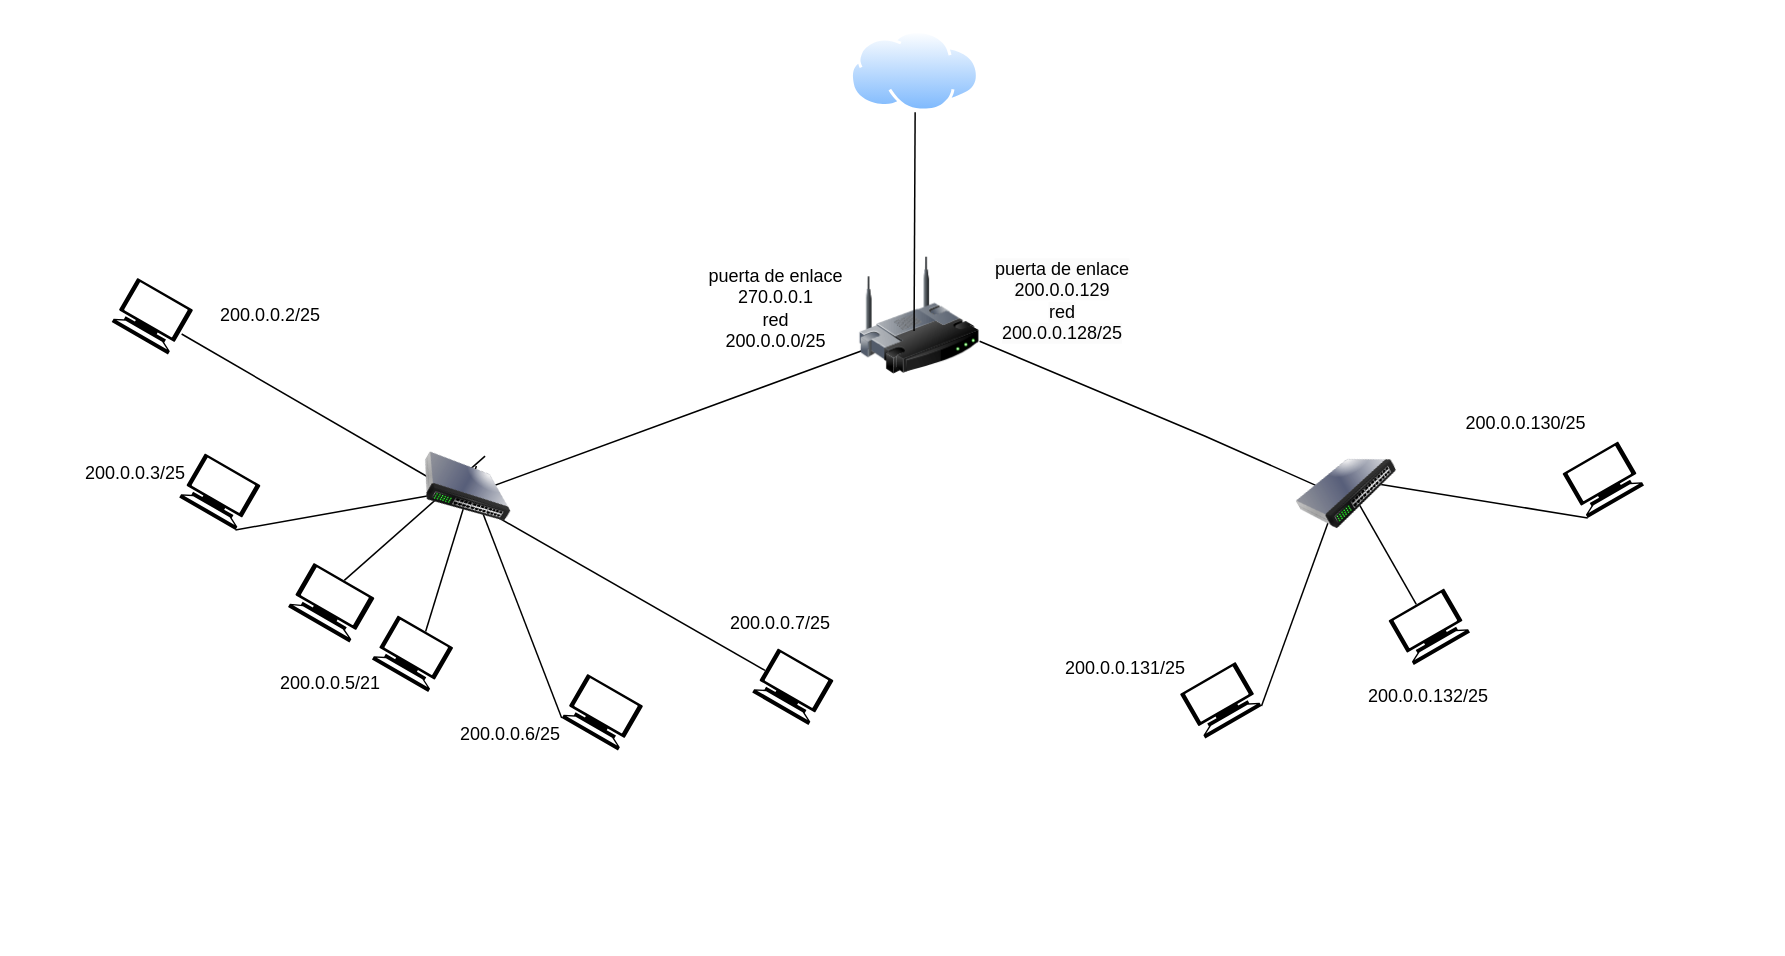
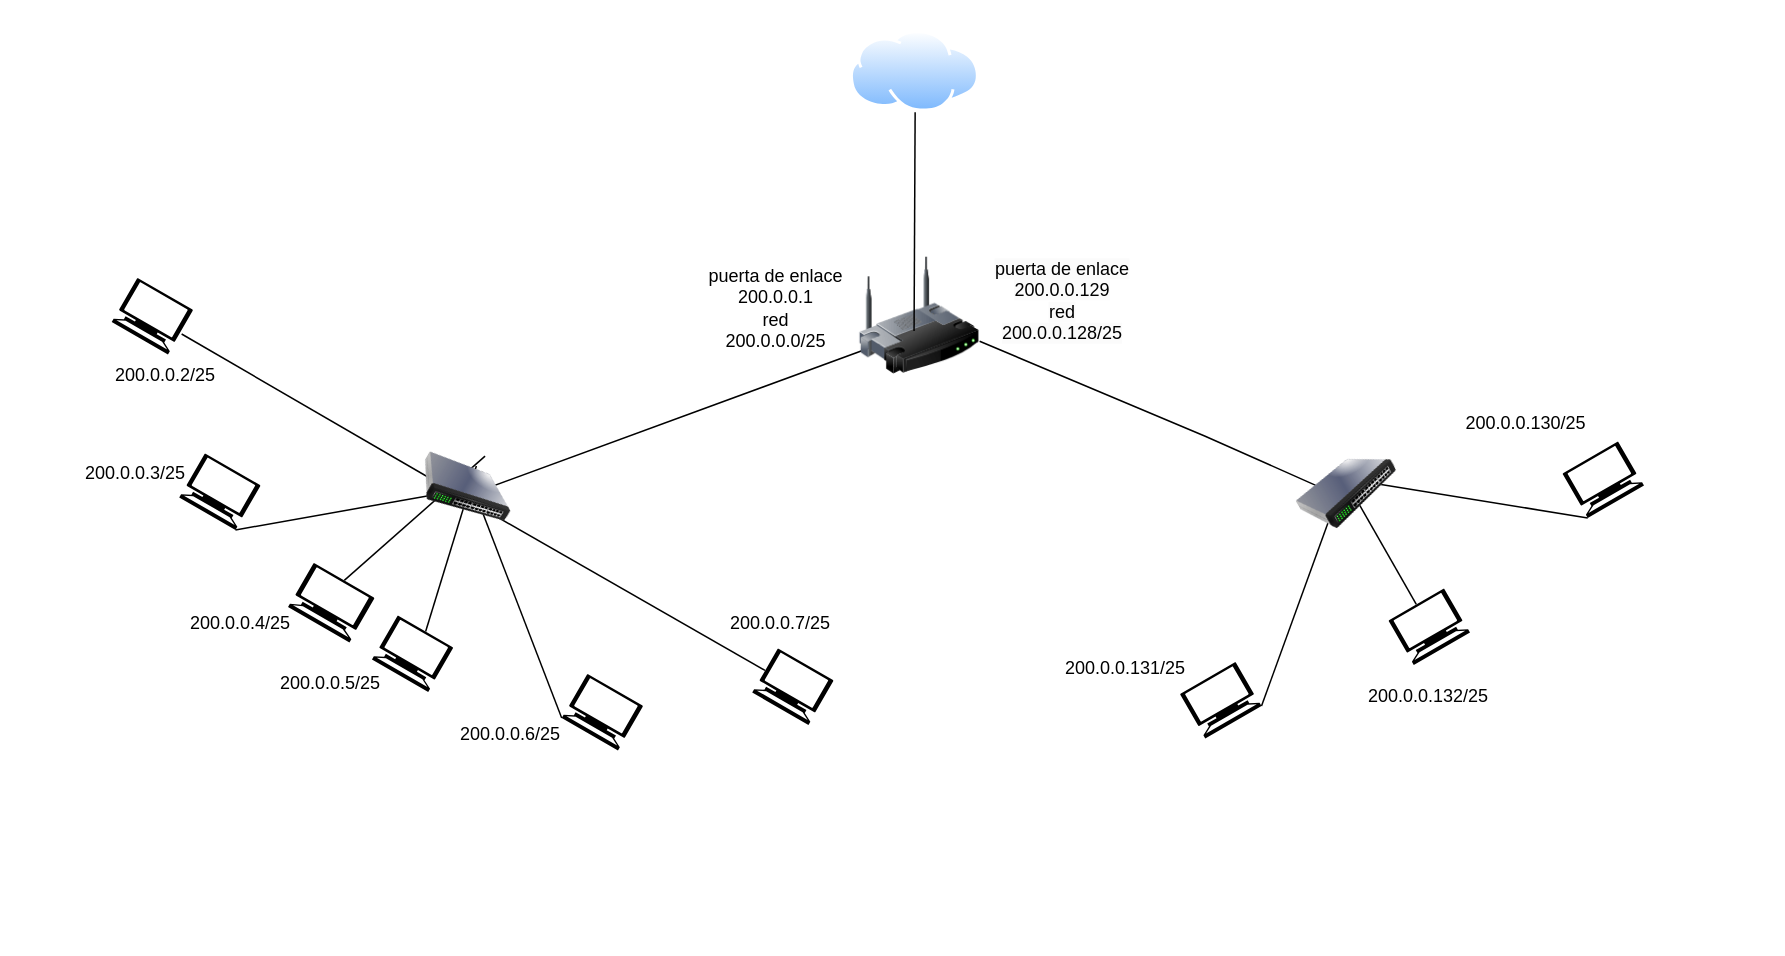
- <mxCell id="21" value="puerta de enlace&lt;br&gt;270.0.0.1&lt;br&gt;red&lt;br&gt;200.0.0.0/25" style="text;html=1;strokeColor=none;fillColor=none;align=center;verticalAlign=middle;whiteSpace=wrap;rounded=0;" vertex="1" parent="16"><mxGeometry x="164" y="170" width="100" height="30" as="geometry" /></mxCell>
+ <mxCell id="21" value="puerta de enlace&lt;br&gt;200.0.0.1&lt;br&gt;red&lt;br&gt;200.0.0.0/25" style="text;html=1;strokeColor=none;fillColor=none;align=center;verticalAlign=middle;whiteSpace=wrap;rounded=0;" vertex="1" parent="16"><mxGeometry x="164" y="170" width="100" height="30" as="geometry" /></mxCell>
- <mxCell id="39" value="200.0.0.2/25" style="text;html=1;strokeColor=none;fillColor=none;align=center;verticalAlign=middle;whiteSpace=wrap;rounded=0;" vertex="1" parent="2"><mxGeometry x="129.005" y="175" width="60" height="30" as="geometry" /></mxCell>
+ <mxCell id="39" value="200.0.0.2/25" style="text;html=1;strokeColor=none;fillColor=none;align=center;verticalAlign=middle;whiteSpace=wrap;rounded=0;" vertex="1" parent="2"><mxGeometry x="59.005" y="215" width="60" height="30" as="geometry" /></mxCell>
+ <mxCell id="40" value="200.0.0.4/25" style="text;html=1;strokeColor=none;fillColor=none;align=center;verticalAlign=middle;whiteSpace=wrap;rounded=0;" vertex="1" parent="2"><mxGeometry x="109.005" y="380" width="60" height="30" as="geometry" /></mxCell>
- <mxCell id="41" value="200.0.0.5/21" style="text;html=1;strokeColor=none;fillColor=none;align=center;verticalAlign=middle;whiteSpace=wrap;rounded=0;" vertex="1" parent="2"><mxGeometry x="169.005" y="420" width="60" height="30" as="geometry" /></mxCell>
+ <mxCell id="41" value="200.0.0.5/25" style="text;html=1;strokeColor=none;fillColor=none;align=center;verticalAlign=middle;whiteSpace=wrap;rounded=0;" vertex="1" parent="2"><mxGeometry x="169.005" y="420" width="60" height="30" as="geometry" /></mxCell>
